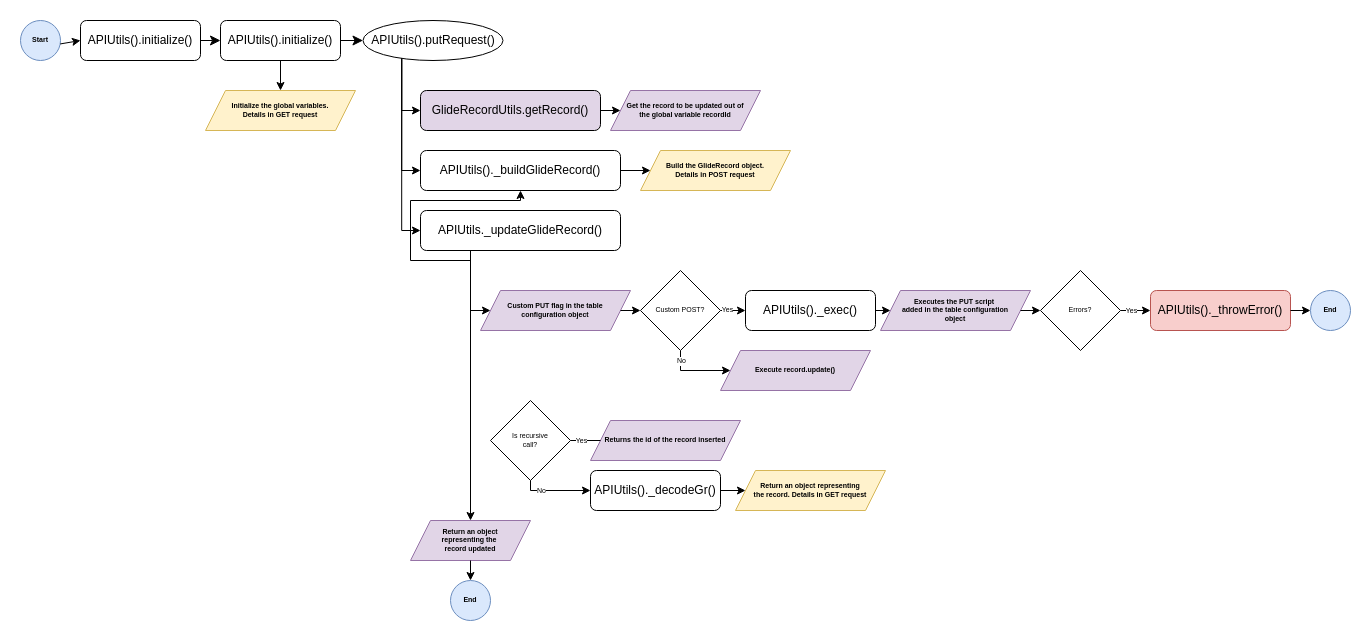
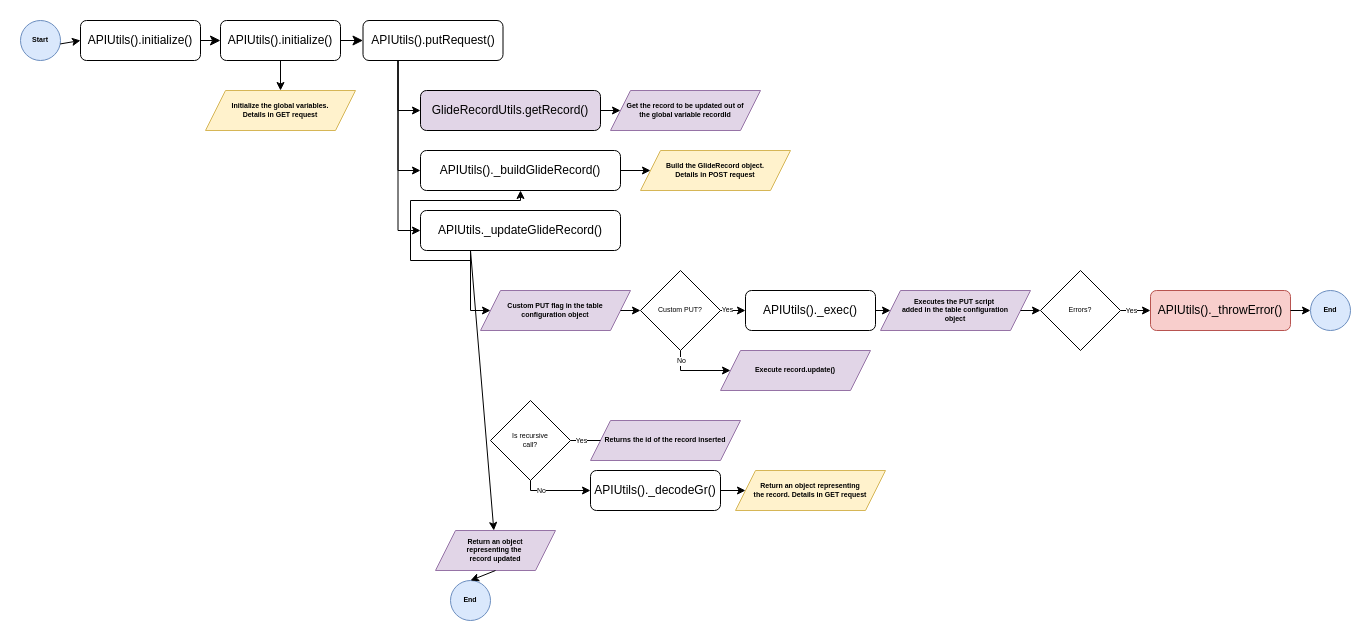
- <mxCell id="5" value="APIUtils().putRequest()" style="ellipse;whiteSpace=wrap;html=1;fontSize=12;glass=0;strokeWidth=1;shadow=0;" parent="1" vertex="1"><mxGeometry x="362.51" y="20" width="140" height="40" as="geometry" /></mxCell>
+ <mxCell id="5" value="APIUtils().putRequest()" style="rounded=1;whiteSpace=wrap;html=1;fontSize=12;glass=0;strokeWidth=1;shadow=0;" parent="1" vertex="1"><mxGeometry x="362.51" y="20" width="140" height="40" as="geometry" /></mxCell>
- <mxCell id="45" value="Custom POST?" style="rhombus;whiteSpace=wrap;html=1;fontSize=7;" vertex="1" parent="1"><mxGeometry x="640" y="270" width="80" height="80" as="geometry" /></mxCell>
+ <mxCell id="45" value="Custom PUT?" style="rhombus;whiteSpace=wrap;html=1;fontSize=7;" vertex="1" parent="1"><mxGeometry x="640" y="270" width="80" height="80" as="geometry" /></mxCell>
- <mxCell id="50" value="Return an object&lt;br&gt;representing the&amp;nbsp;&lt;br&gt;record updated" style="shape=parallelogram;perimeter=parallelogramPerimeter;whiteSpace=wrap;html=1;fixedSize=1;fontSize=7;fillColor=#e1d5e7;strokeColor=#9673a6;fontStyle=1" vertex="1" parent="1"><mxGeometry x="410" y="520" width="120" height="40" as="geometry" /></mxCell>
+ <mxCell id="50" value="Return an object&lt;br&gt;representing the&amp;nbsp;&lt;br&gt;record updated" style="shape=parallelogram;perimeter=parallelogramPerimeter;whiteSpace=wrap;html=1;fixedSize=1;fontSize=7;fillColor=#e1d5e7;strokeColor=#9673a6;fontStyle=1" vertex="1" parent="1"><mxGeometry x="435" y="530" width="120" height="40" as="geometry" /></mxCell>
